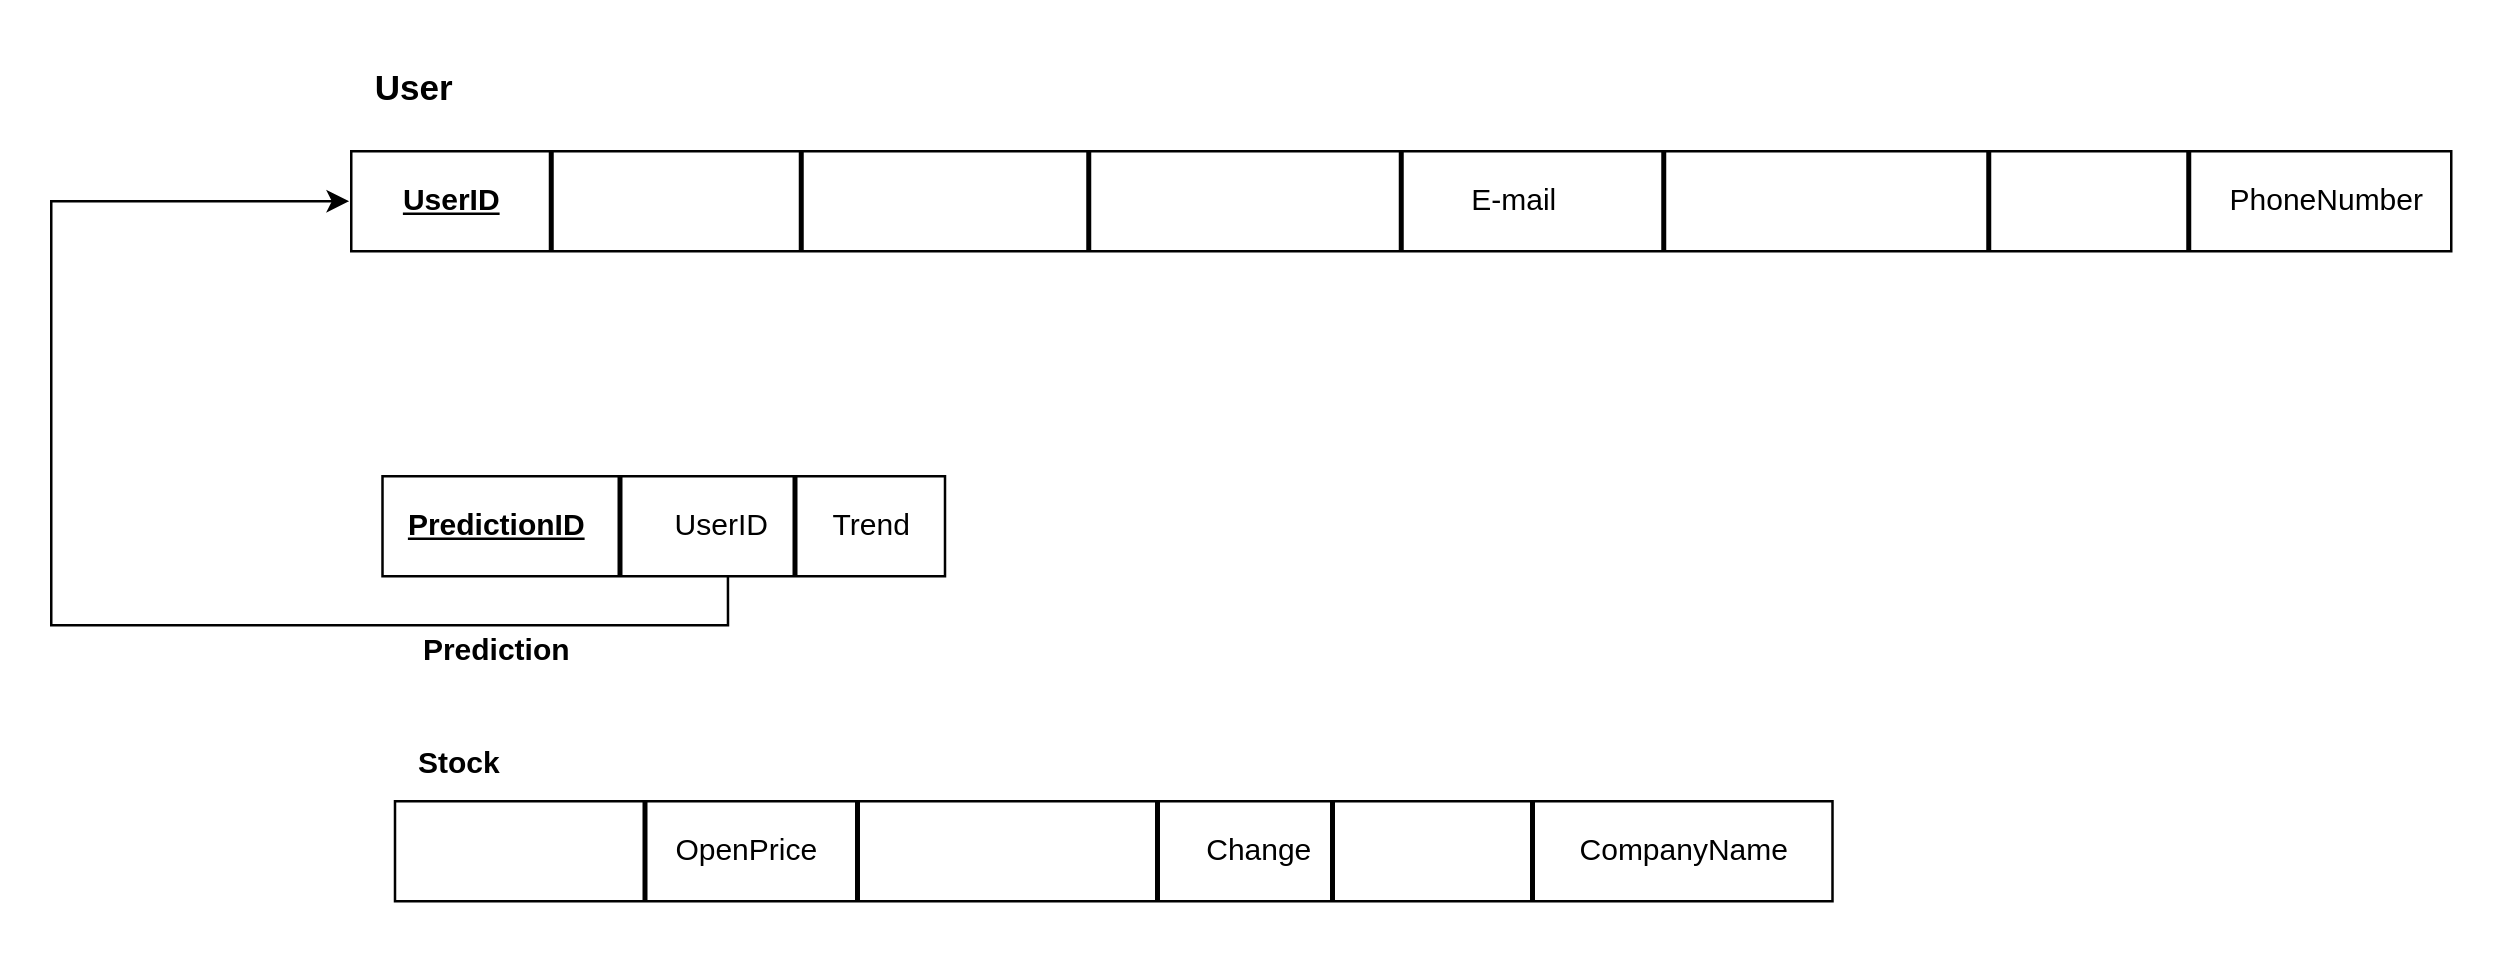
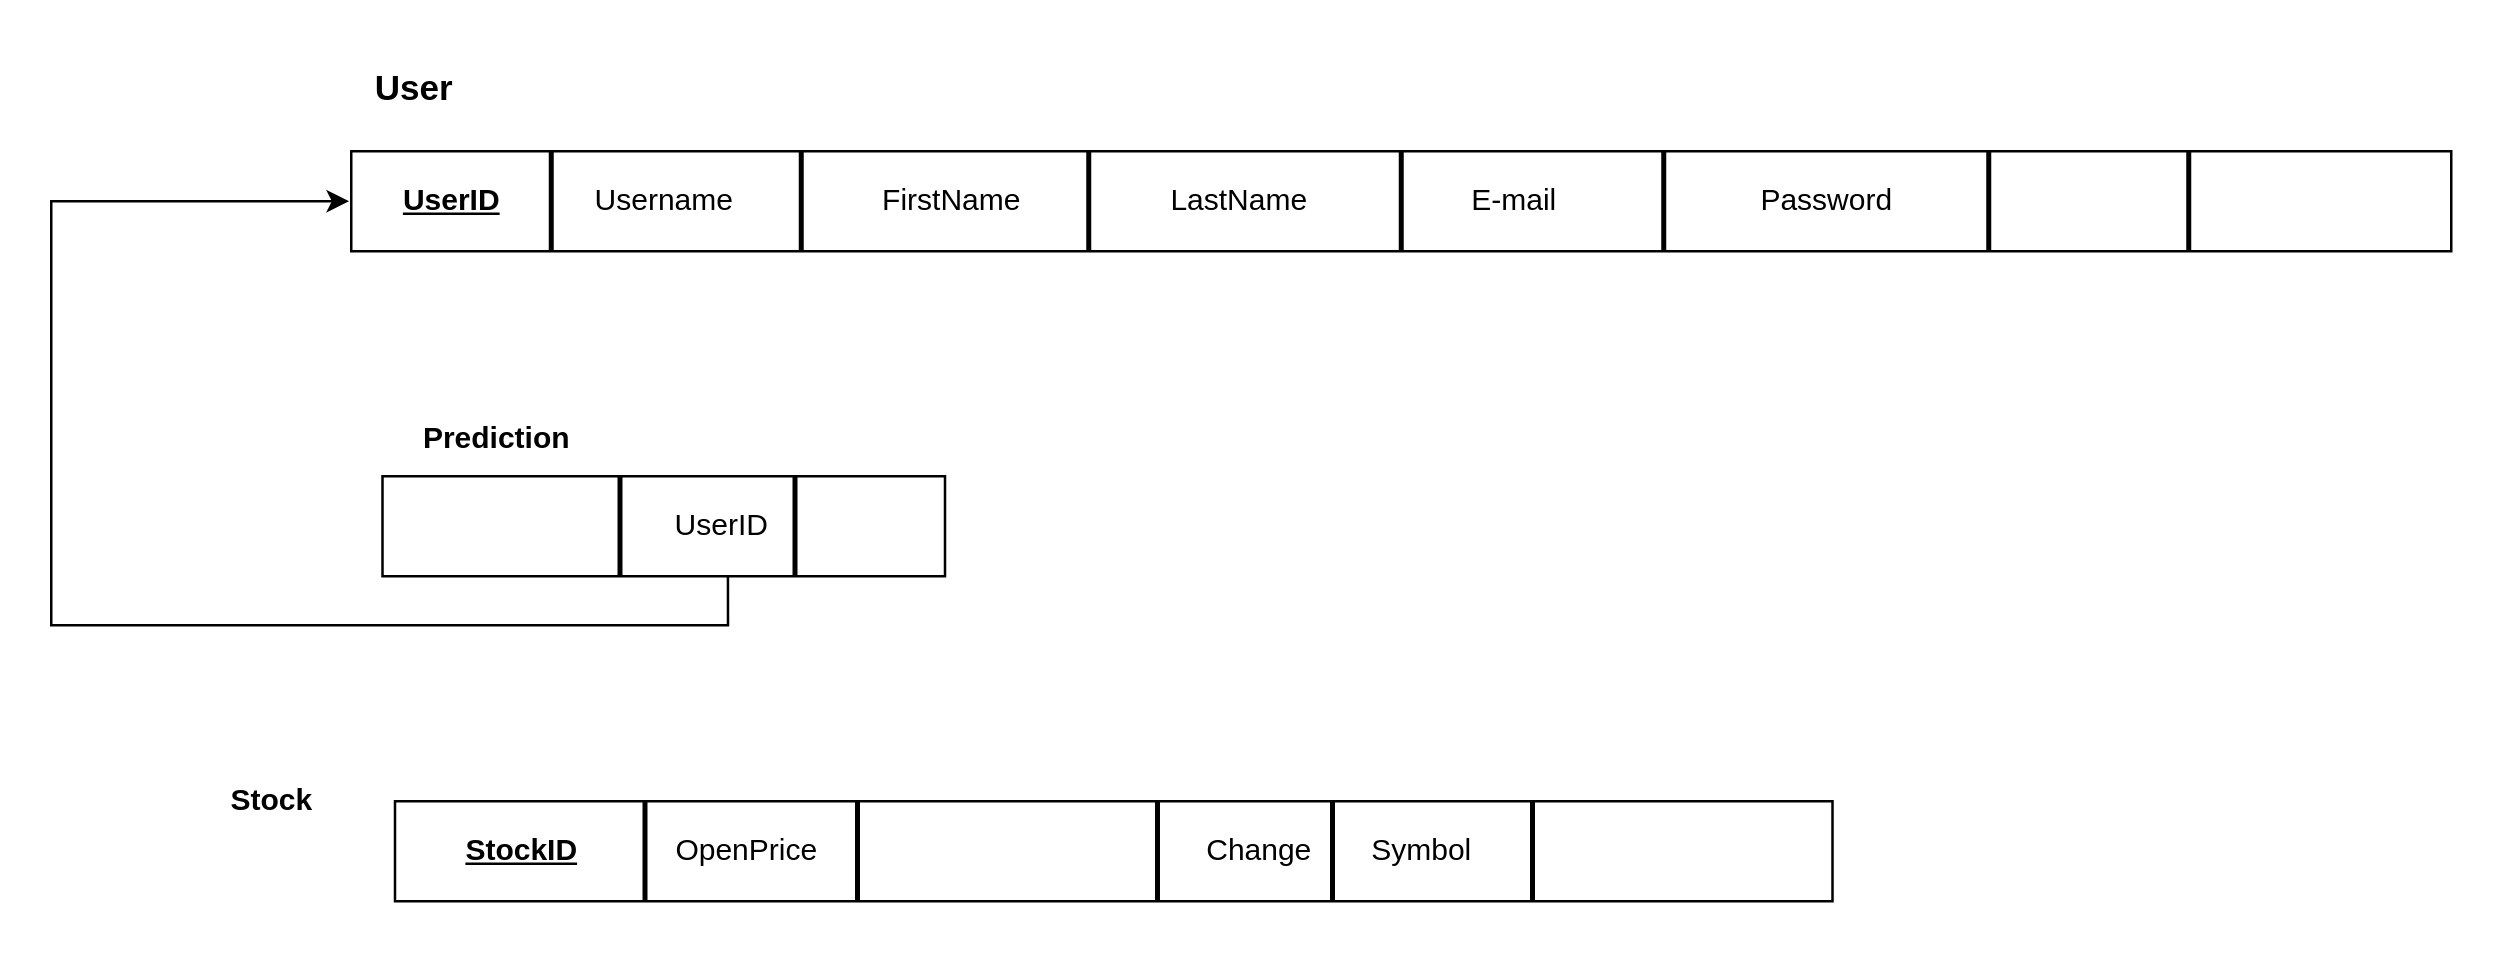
+ <mxCell id="6" value="Username" style="text;html=1;align=center;verticalAlign=middle;resizable=0;points=[];autosize=1;strokeColor=none;fillColor=none;" parent="1" vertex="1"><mxGeometry x="225" y="65" width="80" height="30" as="geometry" /></mxCell>
+ <mxCell id="8" value="FirstName" style="text;html=1;align=center;verticalAlign=middle;resizable=0;points=[];autosize=1;strokeColor=none;fillColor=none;" parent="1" vertex="1"><mxGeometry x="340" y="65" width="80" height="30" as="geometry" /></mxCell>
+ <mxCell id="10" value="LastName" style="text;html=1;align=center;verticalAlign=middle;resizable=0;points=[];autosize=1;strokeColor=none;fillColor=none;" parent="1" vertex="1"><mxGeometry x="455" y="65" width="80" height="30" as="geometry" /></mxCell>
+ <mxCell id="14" value="Password" style="text;html=1;align=center;verticalAlign=middle;resizable=0;points=[];autosize=1;strokeColor=none;fillColor=none;" parent="1" vertex="1"><mxGeometry x="690" y="65" width="80" height="30" as="geometry" /></mxCell>
- <mxCell id="28" value="PhoneNumber" style="text;html=1;align=center;verticalAlign=middle;resizable=0;points=[];autosize=1;strokeColor=none;fillColor=none;" parent="1" vertex="1"><mxGeometry x="880" y="65" width="100" height="30" as="geometry" /></mxCell>
- <mxCell id="33" value="&lt;b&gt;&lt;u&gt;PredictionID&lt;/u&gt;&lt;/b&gt;" style="text;html=1;align=center;verticalAlign=middle;resizable=0;points=[];autosize=1;strokeColor=none;fillColor=none;" parent="1" vertex="1"><mxGeometry x="152.5" y="195" width="90" height="30" as="geometry" /></mxCell>
- <mxCell id="37" value="Trend" style="text;html=1;align=center;verticalAlign=middle;resizable=0;points=[];autosize=1;strokeColor=none;fillColor=none;" parent="1" vertex="1"><mxGeometry x="322.5" y="195" width="50" height="30" as="geometry" /></mxCell>
- <mxCell id="32" value="&lt;b&gt;Prediction&lt;/b&gt;" style="text;html=1;align=center;verticalAlign=middle;resizable=0;points=[];autosize=1;strokeColor=none;fillColor=none;" parent="1" vertex="1"><mxGeometry x="157.5" y="245" width="80" height="30" as="geometry" /></mxCell>
+ <mxCell id="32" value="&lt;b&gt;Prediction&lt;/b&gt;" style="text;html=1;align=center;verticalAlign=middle;resizable=0;points=[];autosize=1;strokeColor=none;fillColor=none;" parent="1" vertex="1"><mxGeometry x="157.5" y="160" width="80" height="30" as="geometry" /></mxCell>
- <mxCell id="17" value="&lt;b&gt;Stock&lt;/b&gt;" style="text;html=1;align=center;verticalAlign=middle;resizable=0;points=[];autosize=1;strokeColor=none;fillColor=none;" parent="1" vertex="1"><mxGeometry x="152.5" y="290" width="60" height="30" as="geometry" /></mxCell>
+ <mxCell id="17" value="&lt;b&gt;Stock&lt;/b&gt;" style="text;html=1;align=center;verticalAlign=middle;resizable=0;points=[];autosize=1;strokeColor=none;fillColor=none;" parent="1" vertex="1"><mxGeometry x="77.5" y="305" width="60" height="30" as="geometry" /></mxCell>
+ <mxCell id="19" value="&lt;b&gt;&lt;u&gt;StockID&lt;/u&gt;&lt;/b&gt;" style="text;html=1;align=center;verticalAlign=middle;resizable=0;points=[];autosize=1;strokeColor=none;fillColor=none;" parent="1" vertex="1"><mxGeometry x="172.5" y="325" width="70" height="30" as="geometry" /></mxCell>
+ <mxCell id="25" value="Symbol" style="text;html=1;align=center;verticalAlign=middle;resizable=0;points=[];autosize=1;strokeColor=none;fillColor=none;" parent="1" vertex="1"><mxGeometry x="537.5" y="325" width="60" height="30" as="geometry" /></mxCell>
- <mxCell id="30" value="CompanyName" style="text;html=1;align=center;verticalAlign=middle;resizable=0;points=[];autosize=1;strokeColor=none;fillColor=none;" parent="1" vertex="1"><mxGeometry x="617.5" y="325" width="110" height="30" as="geometry" /></mxCell>
